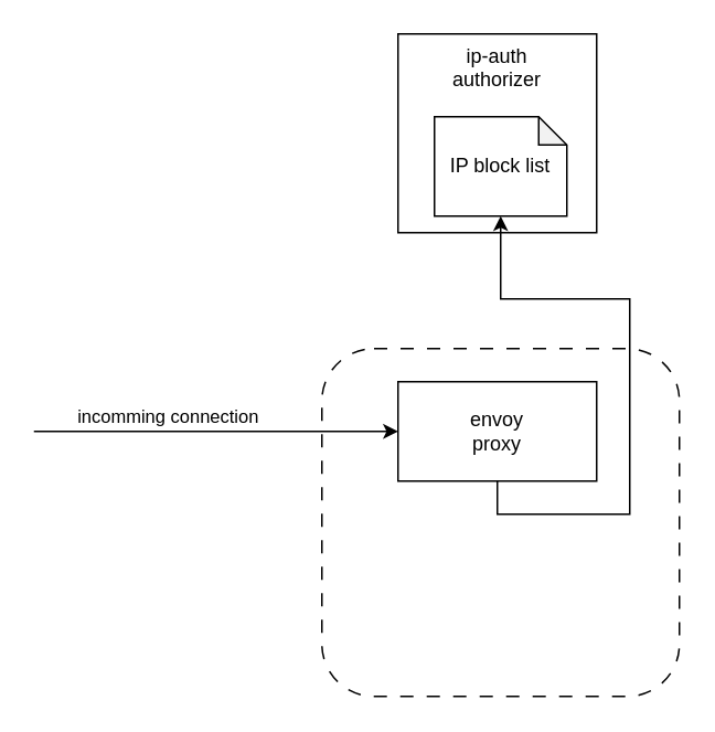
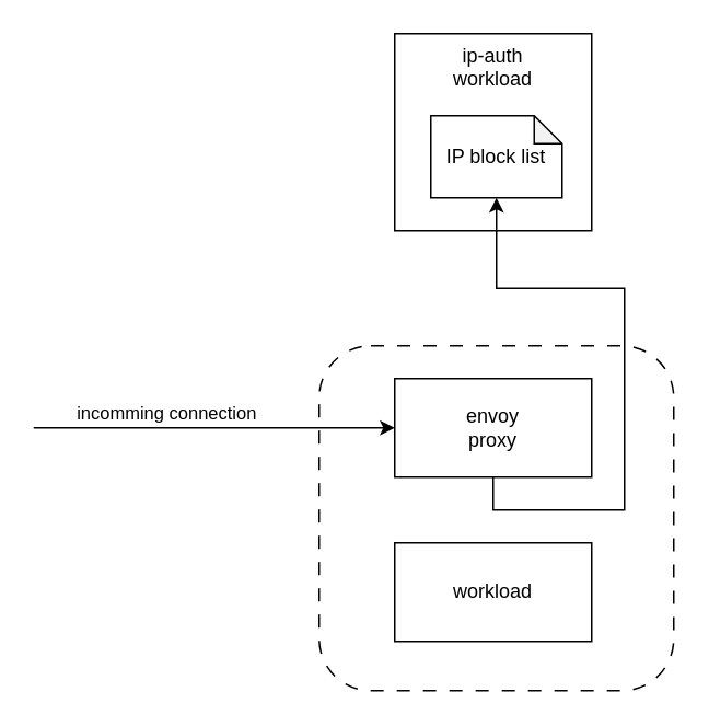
- <mxCell id="4" value="&lt;div&gt;ip-auth&lt;/div&gt;&lt;div&gt;authorizer&lt;/div&gt;" style="rounded=0;whiteSpace=wrap;html=1;verticalAlign=top;" vertex="1" parent="1"><mxGeometry x="240" y="20" width="120" height="120" as="geometry" /></mxCell>
+ <mxCell id="4" value="&lt;div&gt;ip-auth&lt;/div&gt;&lt;div&gt;workload&lt;/div&gt;" style="rounded=0;whiteSpace=wrap;html=1;verticalAlign=top;" vertex="1" parent="1"><mxGeometry x="240" y="20" width="120" height="120" as="geometry" /></mxCell>
- <mxCell id="9" value="IP block list" style="shape=note;whiteSpace=wrap;html=1;backgroundOutline=1;darkOpacity=0.05;size=17;" vertex="1" parent="1"><mxGeometry x="262" y="70" width="80" height="60" as="geometry" /></mxCell>
+ <mxCell id="9" value="IP block list" style="shape=note;whiteSpace=wrap;html=1;backgroundOutline=1;darkOpacity=0.05;size=17;" vertex="1" parent="1"><mxGeometry x="262" y="70" width="80" height="50" as="geometry" /></mxCell>
+ <mxCell id="3" value="workload" style="rounded=0;whiteSpace=wrap;html=1;" vertex="1" parent="1"><mxGeometry x="240" y="330" width="120" height="60" as="geometry" /></mxCell>
